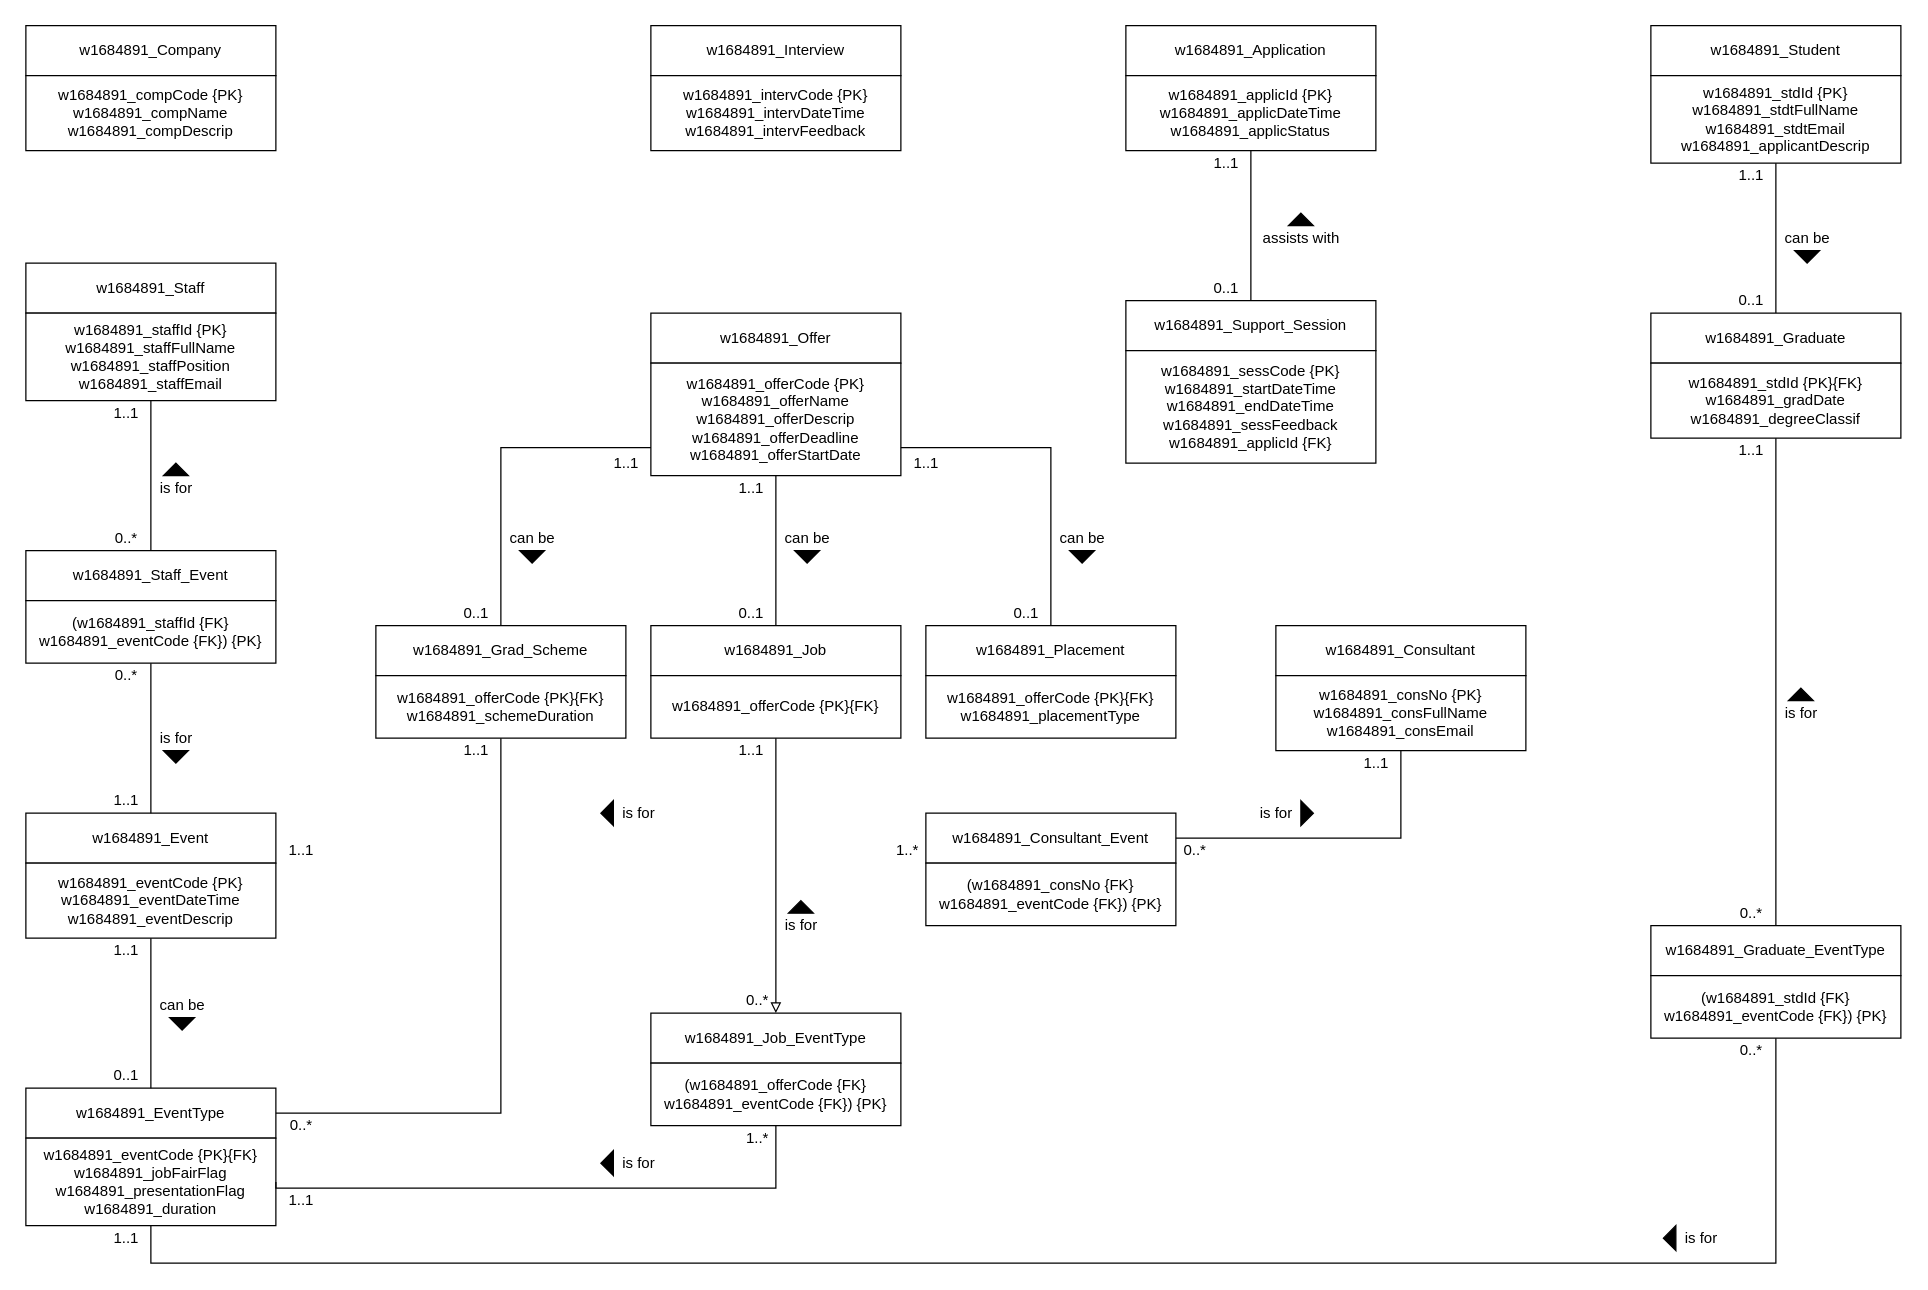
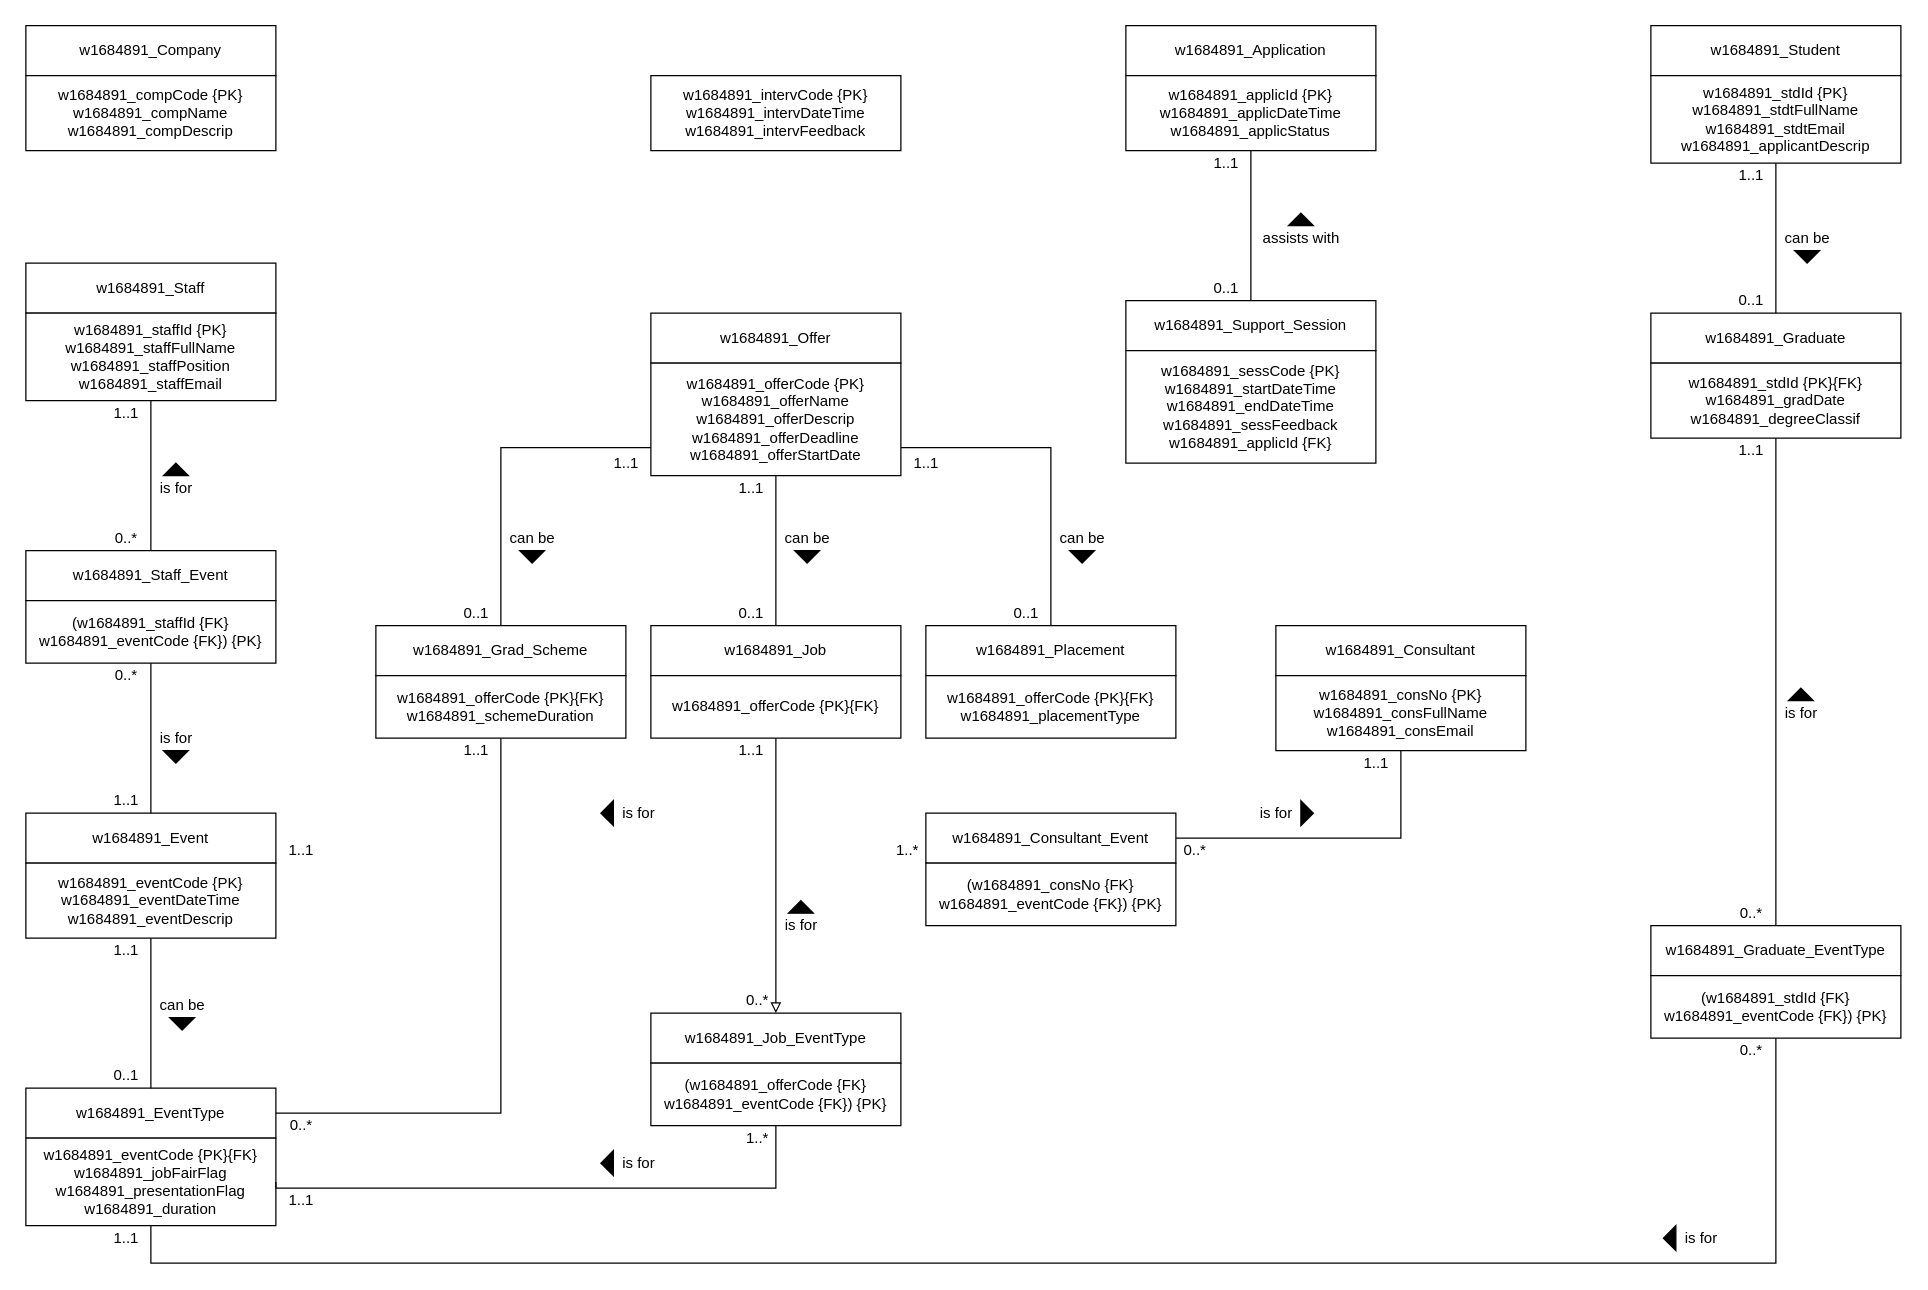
- <mxCell id="9" value="w1684891_Interview" style="rounded=0;whiteSpace=wrap;html=1;" vertex="1" parent="8"><mxGeometry width="200" height="40" as="geometry" /></mxCell>
